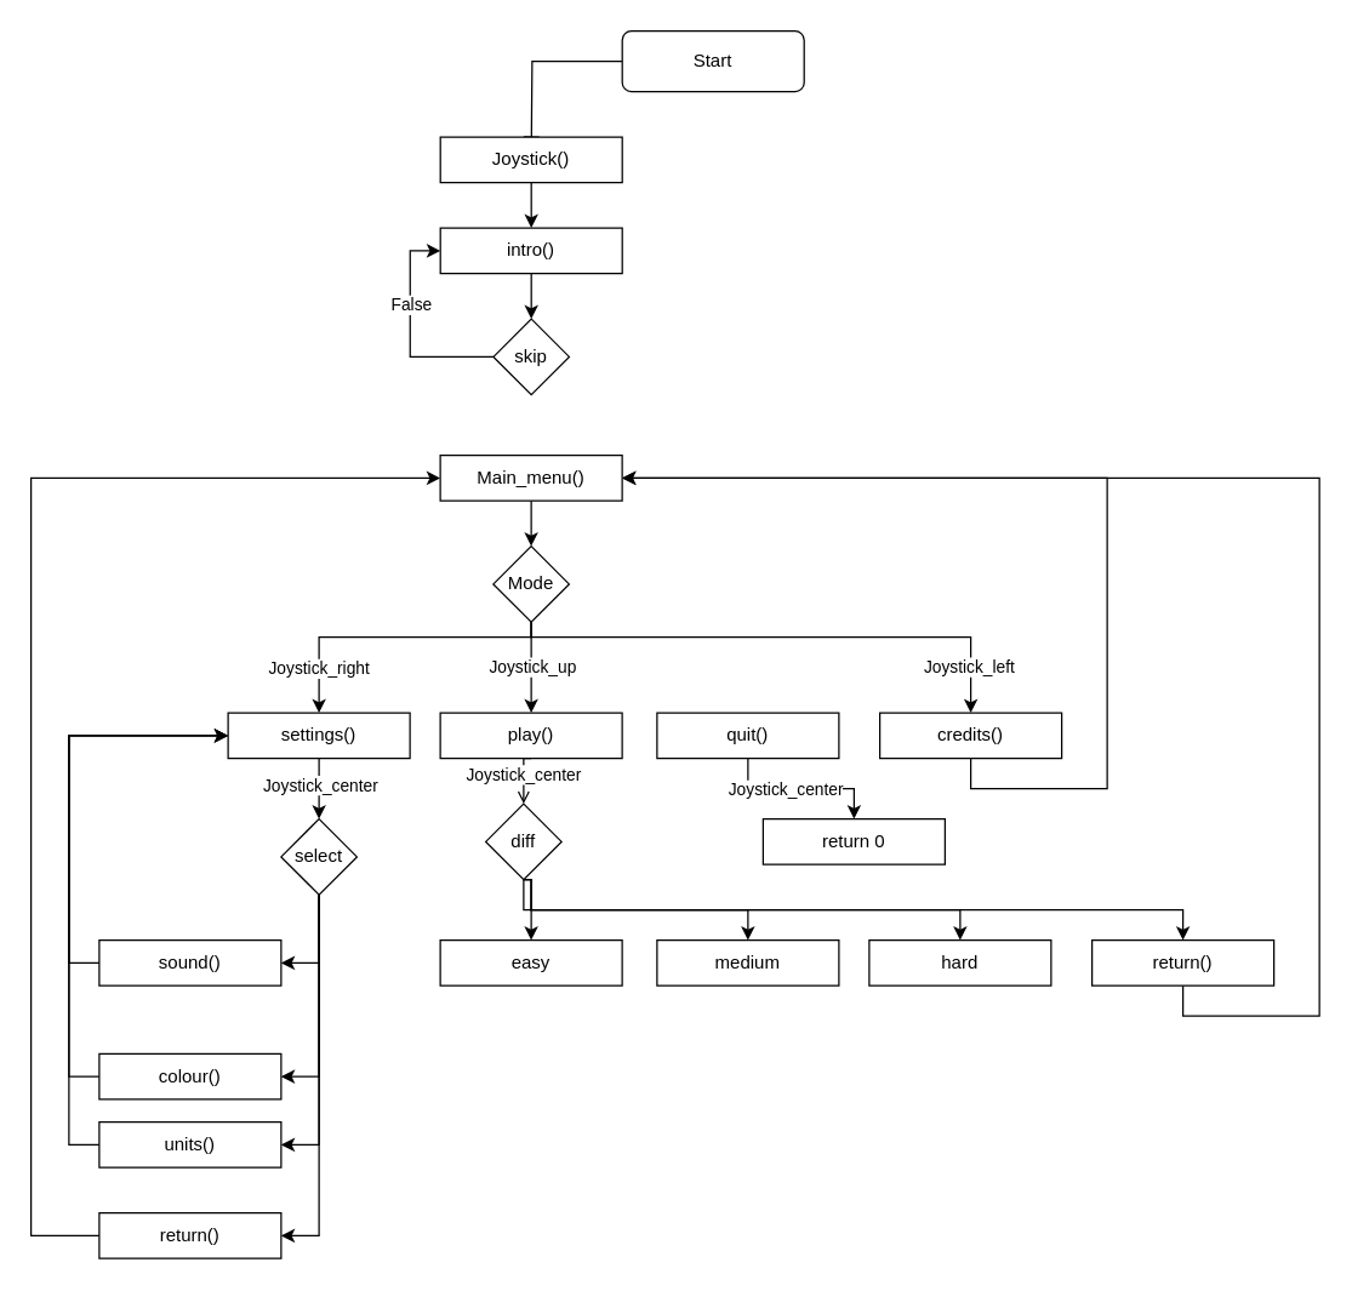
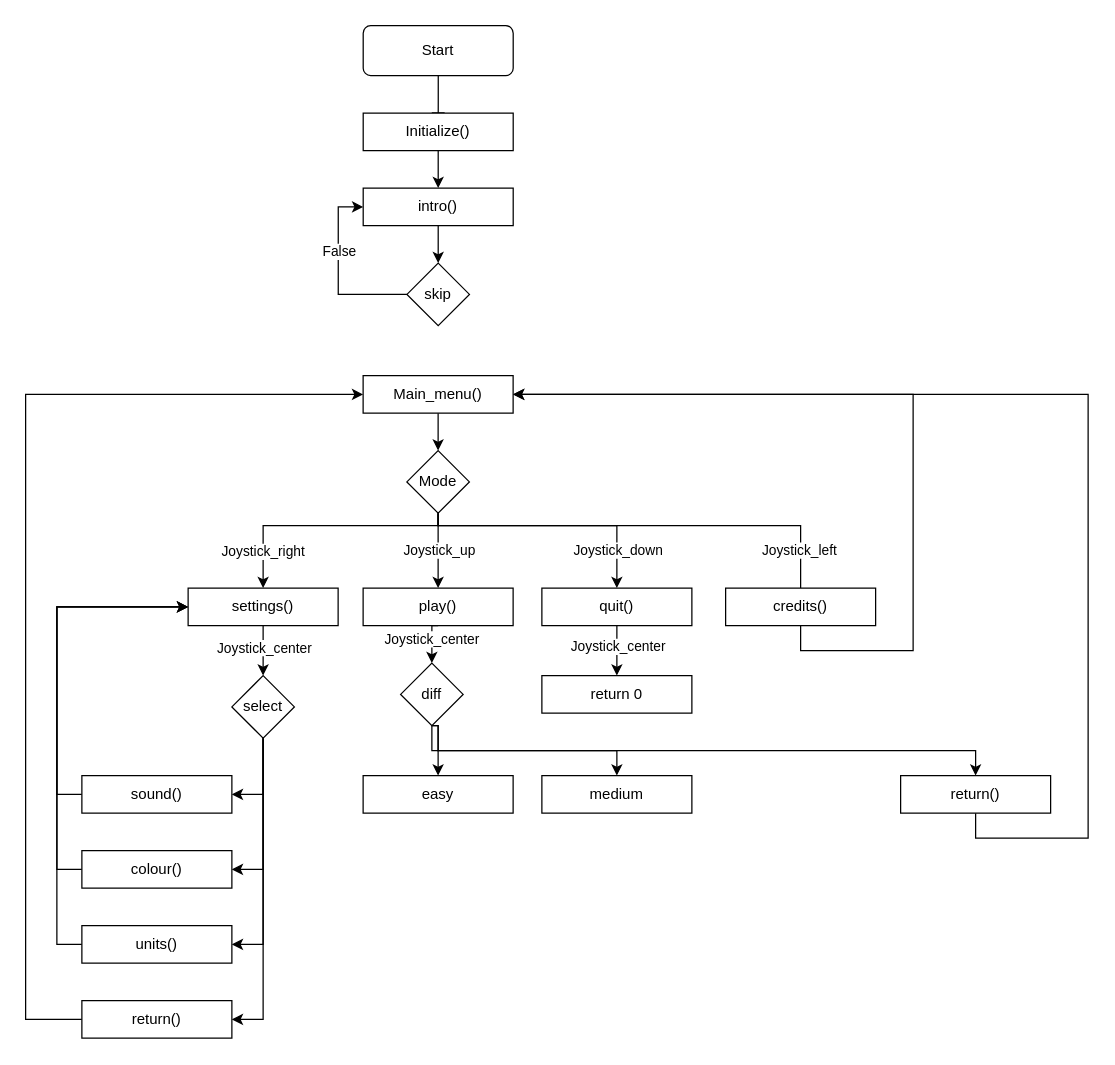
- <mxCell id="3" value="Start" style="rounded=1;whiteSpace=wrap;html=1;fontSize=12;glass=0;strokeWidth=1;shadow=0;" parent="1" vertex="1"><mxGeometry x="410.06" y="20" width="120" height="40" as="geometry" /></mxCell>
+ <mxCell id="3" value="Start" style="rounded=1;whiteSpace=wrap;html=1;fontSize=12;glass=0;strokeWidth=1;shadow=0;" parent="1" vertex="1"><mxGeometry x="290.06" y="20" width="120" height="40" as="geometry" /></mxCell>
- <mxCell id="5" value="Joystick()" style="rounded=0;whiteSpace=wrap;html=1;" vertex="1" parent="1"><mxGeometry x="290.06" y="90" width="120" height="30" as="geometry" /></mxCell>
+ <mxCell id="5" value="Initialize()" style="rounded=0;whiteSpace=wrap;html=1;" vertex="1" parent="1"><mxGeometry x="290.06" y="90" width="120" height="30" as="geometry" /></mxCell>
+ <mxCell id="17" style="edgeStyle=orthogonalEdgeStyle;rounded=0;orthogonalLoop=1;jettySize=auto;html=1;exitX=0.5;exitY=1;exitDx=0;exitDy=0;entryX=0.5;entryY=0;entryDx=0;entryDy=0;" edge="1" parent="1" source="21" target="44"><mxGeometry relative="1" as="geometry"><Array as="points"><mxPoint x="350" y="420" /><mxPoint x="493" y="420" /></Array></mxGeometry></mxCell>
+ <mxCell id="18" value="Joystick_down" style="edgeLabel;html=1;align=center;verticalAlign=middle;resizable=0;points=[];" vertex="1" connectable="0" parent="17"><mxGeometry x="0.694" y="1" relative="1" as="geometry"><mxPoint x="-1" as="offset" /></mxGeometry></mxCell>
- <mxCell id="19" style="edgeStyle=orthogonalEdgeStyle;rounded=0;orthogonalLoop=1;jettySize=auto;html=1;exitX=0.5;exitY=1;exitDx=0;exitDy=0;entryX=0.5;entryY=0;entryDx=0;entryDy=0;" edge="1" parent="1" source="21" target="31"><mxGeometry relative="1" as="geometry"><Array as="points"><mxPoint x="350" y="420" /><mxPoint x="640" y="420" /></Array></mxGeometry></mxCell>
+ <mxCell id="19" style="edgeStyle=orthogonalEdgeStyle;rounded=0;orthogonalLoop=1;jettySize=auto;html=1;exitX=0.5;exitY=1;exitDx=0;exitDy=0;entryX=0.5;entryY=0;entryDx=0;entryDy=0;endArrow=none;" edge="1" parent="1" source="21" target="31"><mxGeometry relative="1" as="geometry"><Array as="points"><mxPoint x="350" y="420" /><mxPoint x="640" y="420" /></Array></mxGeometry></mxCell>
- <mxCell id="22" style="edgeStyle=orthogonalEdgeStyle;rounded=0;orthogonalLoop=1;jettySize=auto;html=1;exitX=0.5;exitY=1;exitDx=0;exitDy=0;entryX=0.5;entryY=0;entryDx=0;entryDy=0;endArrow=open;" edge="1" parent="1" source="24" target="41"><mxGeometry relative="1" as="geometry" /></mxCell>
+ <mxCell id="22" style="edgeStyle=orthogonalEdgeStyle;rounded=0;orthogonalLoop=1;jettySize=auto;html=1;exitX=0.5;exitY=1;exitDx=0;exitDy=0;entryX=0.5;entryY=0;entryDx=0;entryDy=0;" edge="1" parent="1" source="24" target="41"><mxGeometry relative="1" as="geometry" /></mxCell>
- <mxCell id="26" value="return 0" style="rounded=0;whiteSpace=wrap;html=1;" vertex="1" parent="1"><mxGeometry x="503" y="540" width="120" height="30" as="geometry" /></mxCell>
+ <mxCell id="26" value="return 0" style="rounded=0;whiteSpace=wrap;html=1;" vertex="1" parent="1"><mxGeometry x="433" y="540" width="120" height="30" as="geometry" /></mxCell>
- <mxCell id="39" style="edgeStyle=orthogonalEdgeStyle;rounded=0;orthogonalLoop=1;jettySize=auto;html=1;exitX=0.5;exitY=1;exitDx=0;exitDy=0;entryX=0.5;entryY=0;entryDx=0;entryDy=0;" edge="1" parent="1" source="41" target="55"><mxGeometry relative="1" as="geometry"><Array as="points"><mxPoint x="350" y="600" /><mxPoint x="633" y="600" /></Array></mxGeometry></mxCell>
- <mxCell id="55" value="hard" style="rounded=0;whiteSpace=wrap;html=1;" vertex="1" parent="1"><mxGeometry x="573" y="620" width="120" height="30" as="geometry" /></mxCell>
- <mxCell id="48" value="colour()" style="rounded=0;whiteSpace=wrap;html=1;" vertex="1" parent="1"><mxGeometry x="65" y="695" width="120" height="30" as="geometry" /></mxCell>
+ <mxCell id="48" value="colour()" style="rounded=0;whiteSpace=wrap;html=1;" vertex="1" parent="1"><mxGeometry x="65" y="680" width="120" height="30" as="geometry" /></mxCell>
